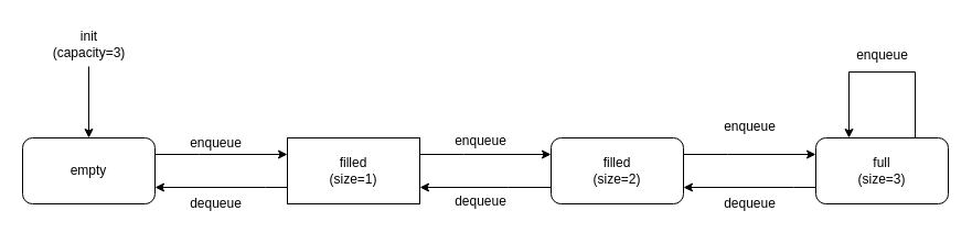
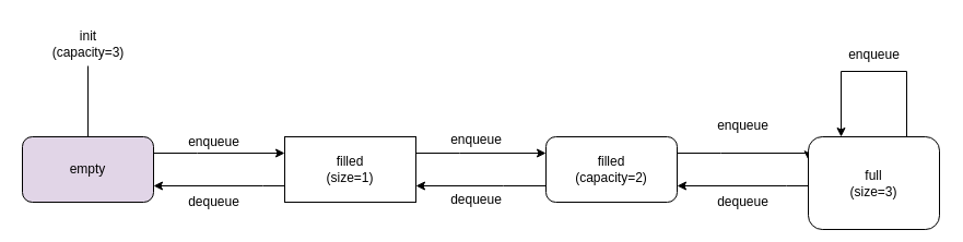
- <mxCell id="11" style="edgeStyle=orthogonalEdgeStyle;rounded=0;orthogonalLoop=1;jettySize=auto;html=1;entryX=0.5;entryY=0;entryDx=0;entryDy=0;" parent="1" source="12" target="3" edge="1"><mxGeometry relative="1" as="geometry" /></mxCell>
+ <mxCell id="11" style="edgeStyle=orthogonalEdgeStyle;rounded=0;orthogonalLoop=1;jettySize=auto;html=1;entryX=0.5;entryY=0;entryDx=0;entryDy=0;endArrow=none;" parent="1" source="12" target="3" edge="1"><mxGeometry relative="1" as="geometry" /></mxCell>
- <mxCell id="3" value="empty" style="rounded=1;whiteSpace=wrap;html=1;" parent="1" vertex="1"><mxGeometry y="125" width="120" height="60" as="geometry" x="20" /></mxCell>
+ <mxCell id="3" value="empty" style="rounded=1;whiteSpace=wrap;html=1;fillColor=#e1d5e7;" parent="1" vertex="1"><mxGeometry y="125" width="120" height="60" as="geometry" x="20" /></mxCell>
- <mxCell id="19" value="&lt;div&gt;filled&lt;/div&gt;(size=2)" style="rounded=1;whiteSpace=wrap;html=1;" vertex="1" parent="1"><mxGeometry x="499" y="125" width="120" height="60" as="geometry" /></mxCell>
+ <mxCell id="19" value="&lt;div&gt;filled&lt;/div&gt;(capacity=2)" style="rounded=1;whiteSpace=wrap;html=1;" vertex="1" parent="1"><mxGeometry x="499" y="125" width="120" height="60" as="geometry" /></mxCell>
- <mxCell id="10" value="&lt;div&gt;full&lt;/div&gt;(size=3)" style="rounded=1;whiteSpace=wrap;html=1;" parent="1" vertex="1"><mxGeometry x="739" y="125" width="120" height="60" as="geometry" /></mxCell>
+ <mxCell id="10" value="&lt;div&gt;full&lt;/div&gt;(size=3)" style="rounded=1;whiteSpace=wrap;html=1;" parent="1" vertex="1"><mxGeometry x="739" y="125" width="120" height="85" as="geometry" /></mxCell>
